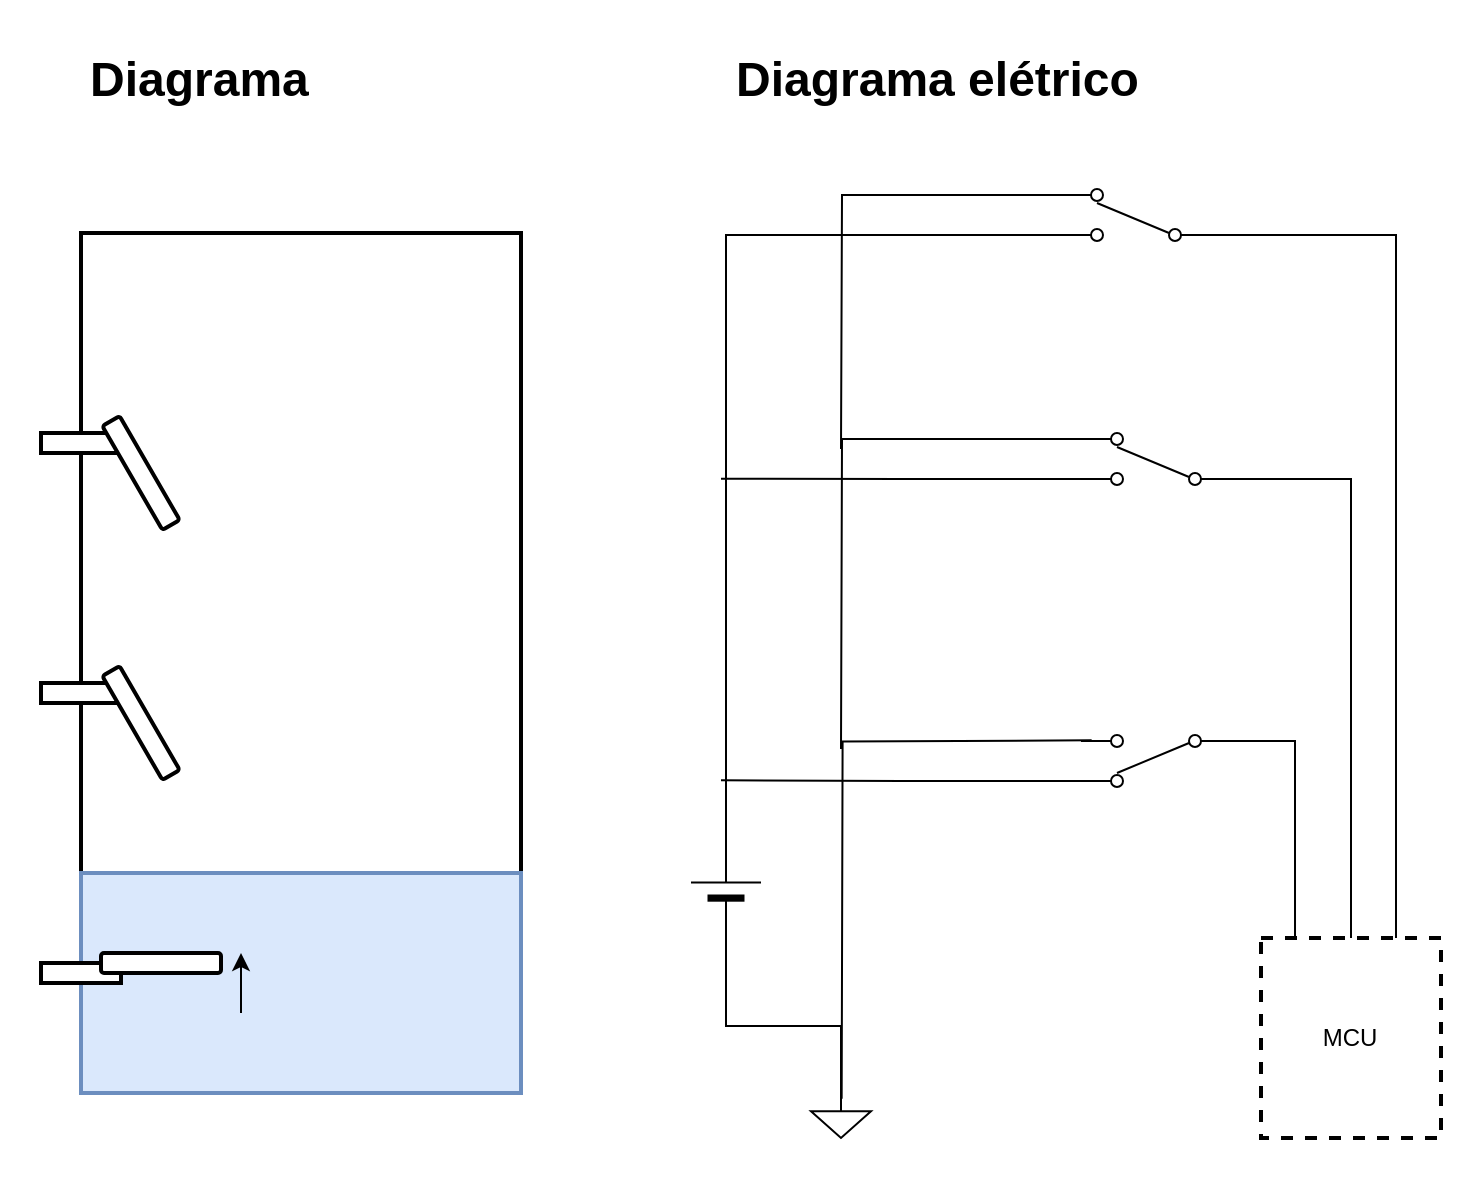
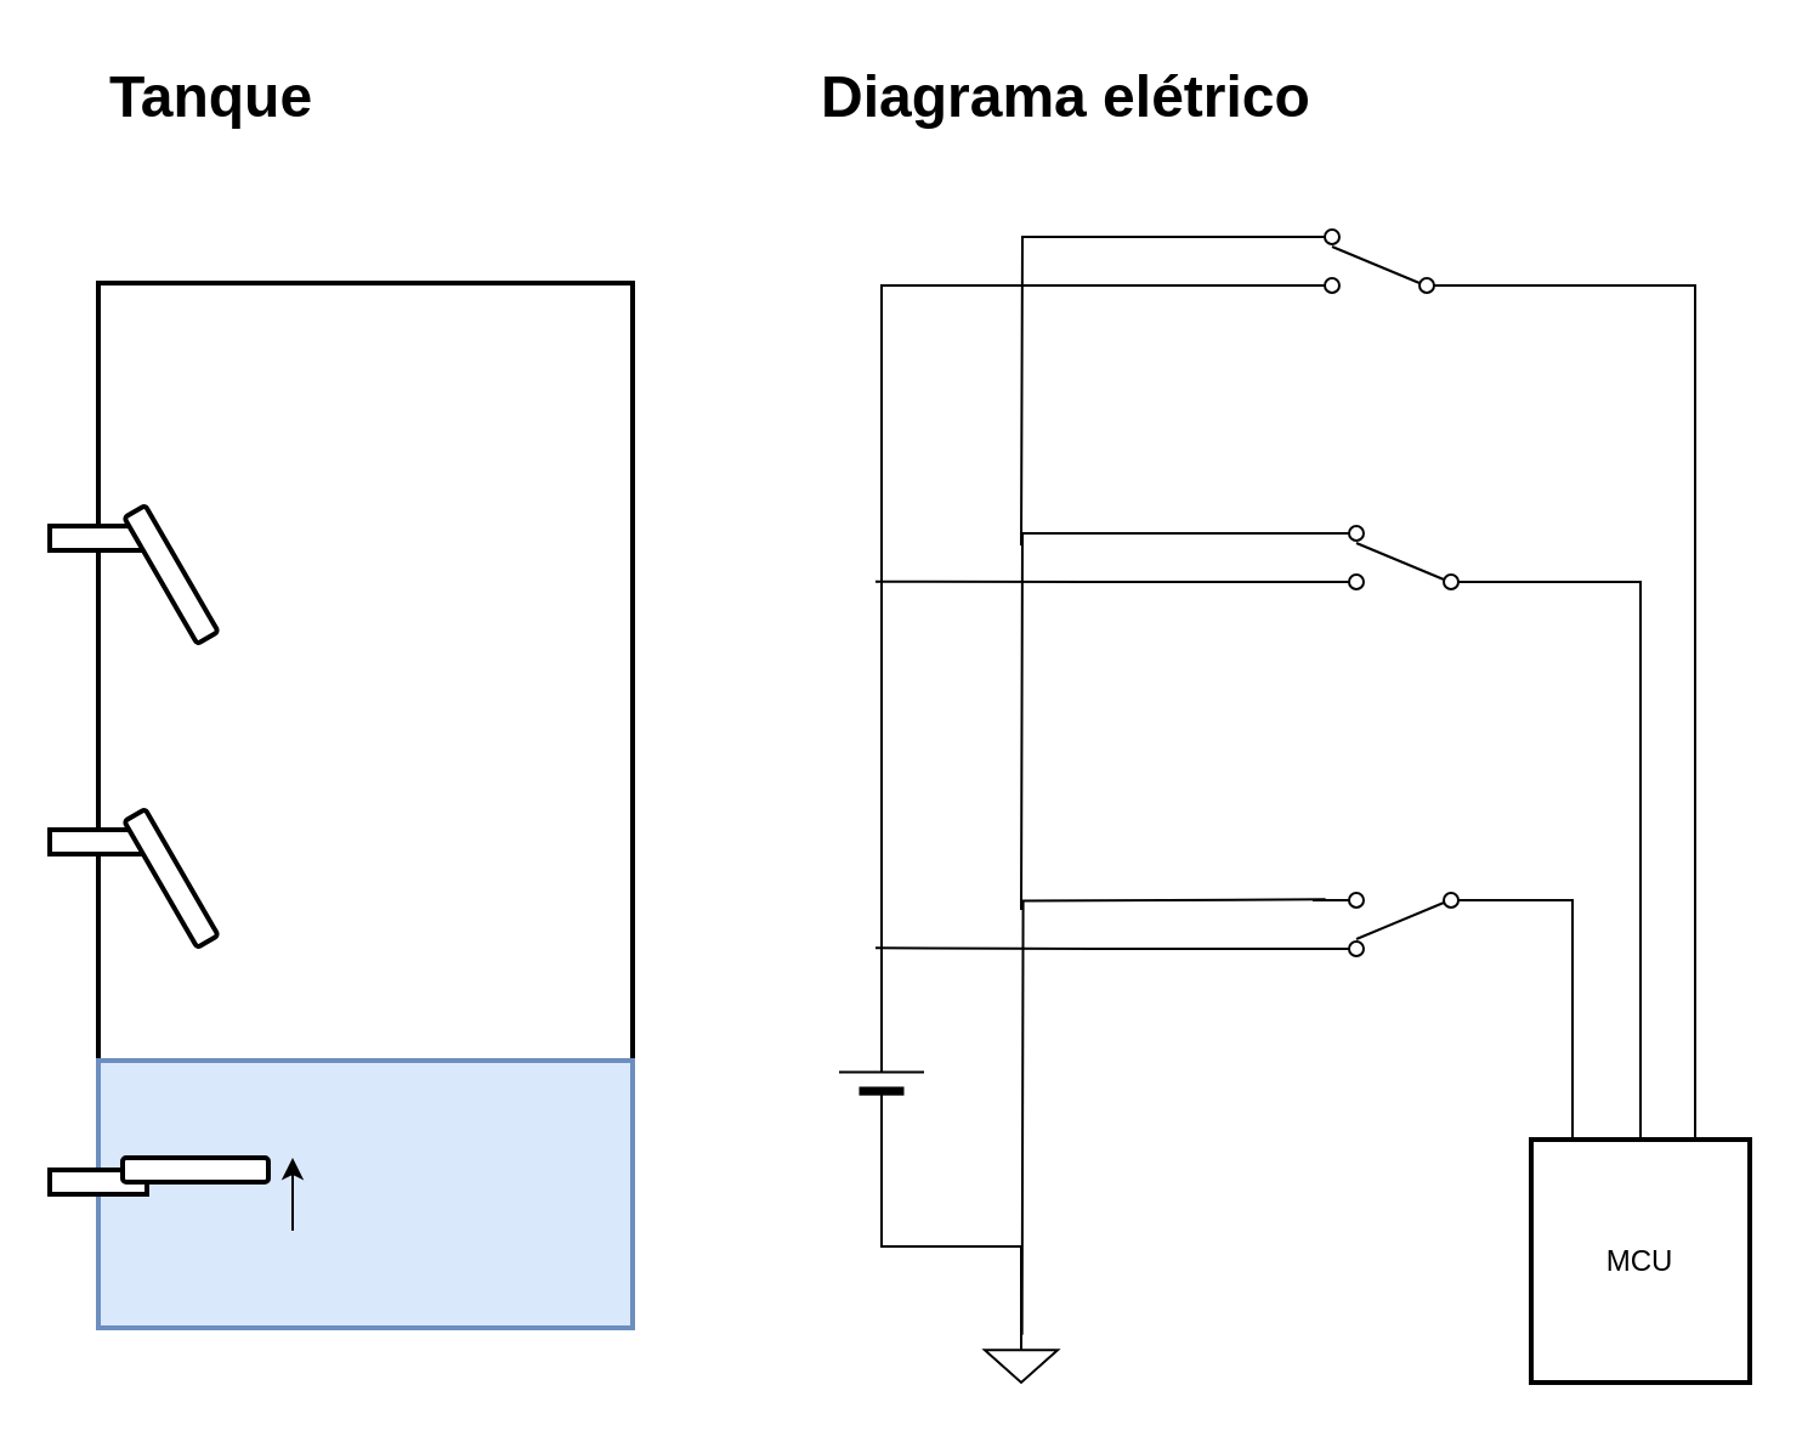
- <mxCell id="28" value="&lt;h1&gt;Diagrama&amp;nbsp;&lt;/h1&gt;" style="text;html=1;strokeColor=none;fillColor=none;spacing=5;spacingTop=-20;whiteSpace=wrap;overflow=hidden;rounded=0;" vertex="1" parent="1"><mxGeometry x="40" y="20" width="280" height="40" as="geometry" /></mxCell>
+ <mxCell id="28" value="&lt;h1&gt;Tanque&amp;nbsp;&lt;/h1&gt;" style="text;html=1;strokeColor=none;fillColor=none;spacing=5;spacingTop=-20;whiteSpace=wrap;overflow=hidden;rounded=0;" vertex="1" parent="1"><mxGeometry x="40" y="20" width="280" height="40" as="geometry" /></mxCell>
- <mxCell id="29" value="&lt;h1&gt;Diagrama elétrico&lt;/h1&gt;" style="text;html=1;strokeColor=none;fillColor=none;spacing=5;spacingTop=-20;whiteSpace=wrap;overflow=hidden;rounded=0;" vertex="1" parent="1"><mxGeometry x="362.5" y="20" width="280" height="40" as="geometry" /></mxCell>
+ <mxCell id="29" value="&lt;h1&gt;Diagrama elétrico&lt;/h1&gt;" style="text;html=1;strokeColor=none;fillColor=none;spacing=5;spacingTop=-20;whiteSpace=wrap;overflow=hidden;rounded=0;" vertex="1" parent="1"><mxGeometry x="332.5" y="20" width="280" height="40" as="geometry" /></mxCell>
- <mxCell id="23" value="MCU" style="rounded=0;whiteSpace=wrap;html=1;strokeWidth=2;dashed=1;" vertex="1" parent="1"><mxGeometry x="630" y="468.5" width="90" height="100" as="geometry" /></mxCell>
+ <mxCell id="23" value="MCU" style="rounded=0;whiteSpace=wrap;html=1;strokeWidth=2;" vertex="1" parent="1"><mxGeometry x="630" y="468.5" width="90" height="100" as="geometry" /></mxCell>
